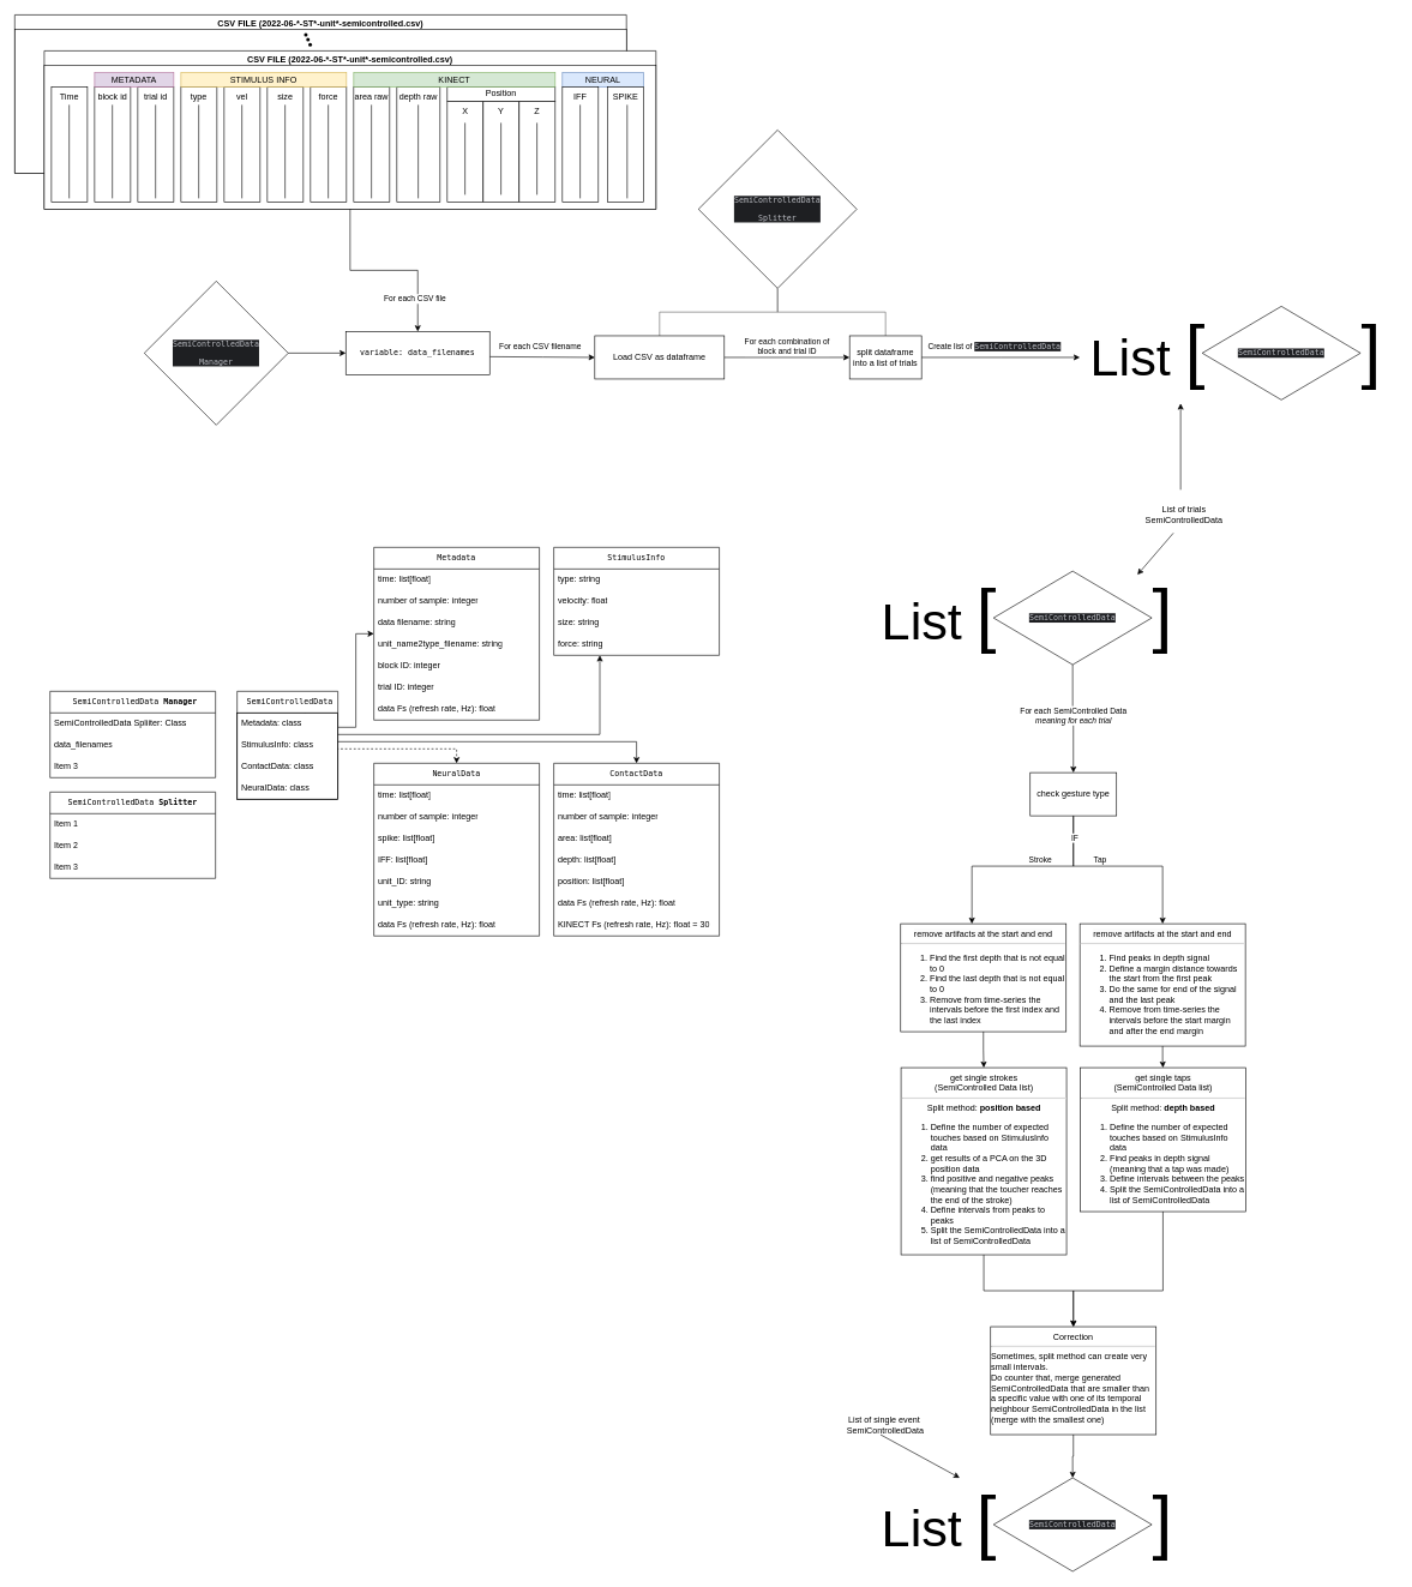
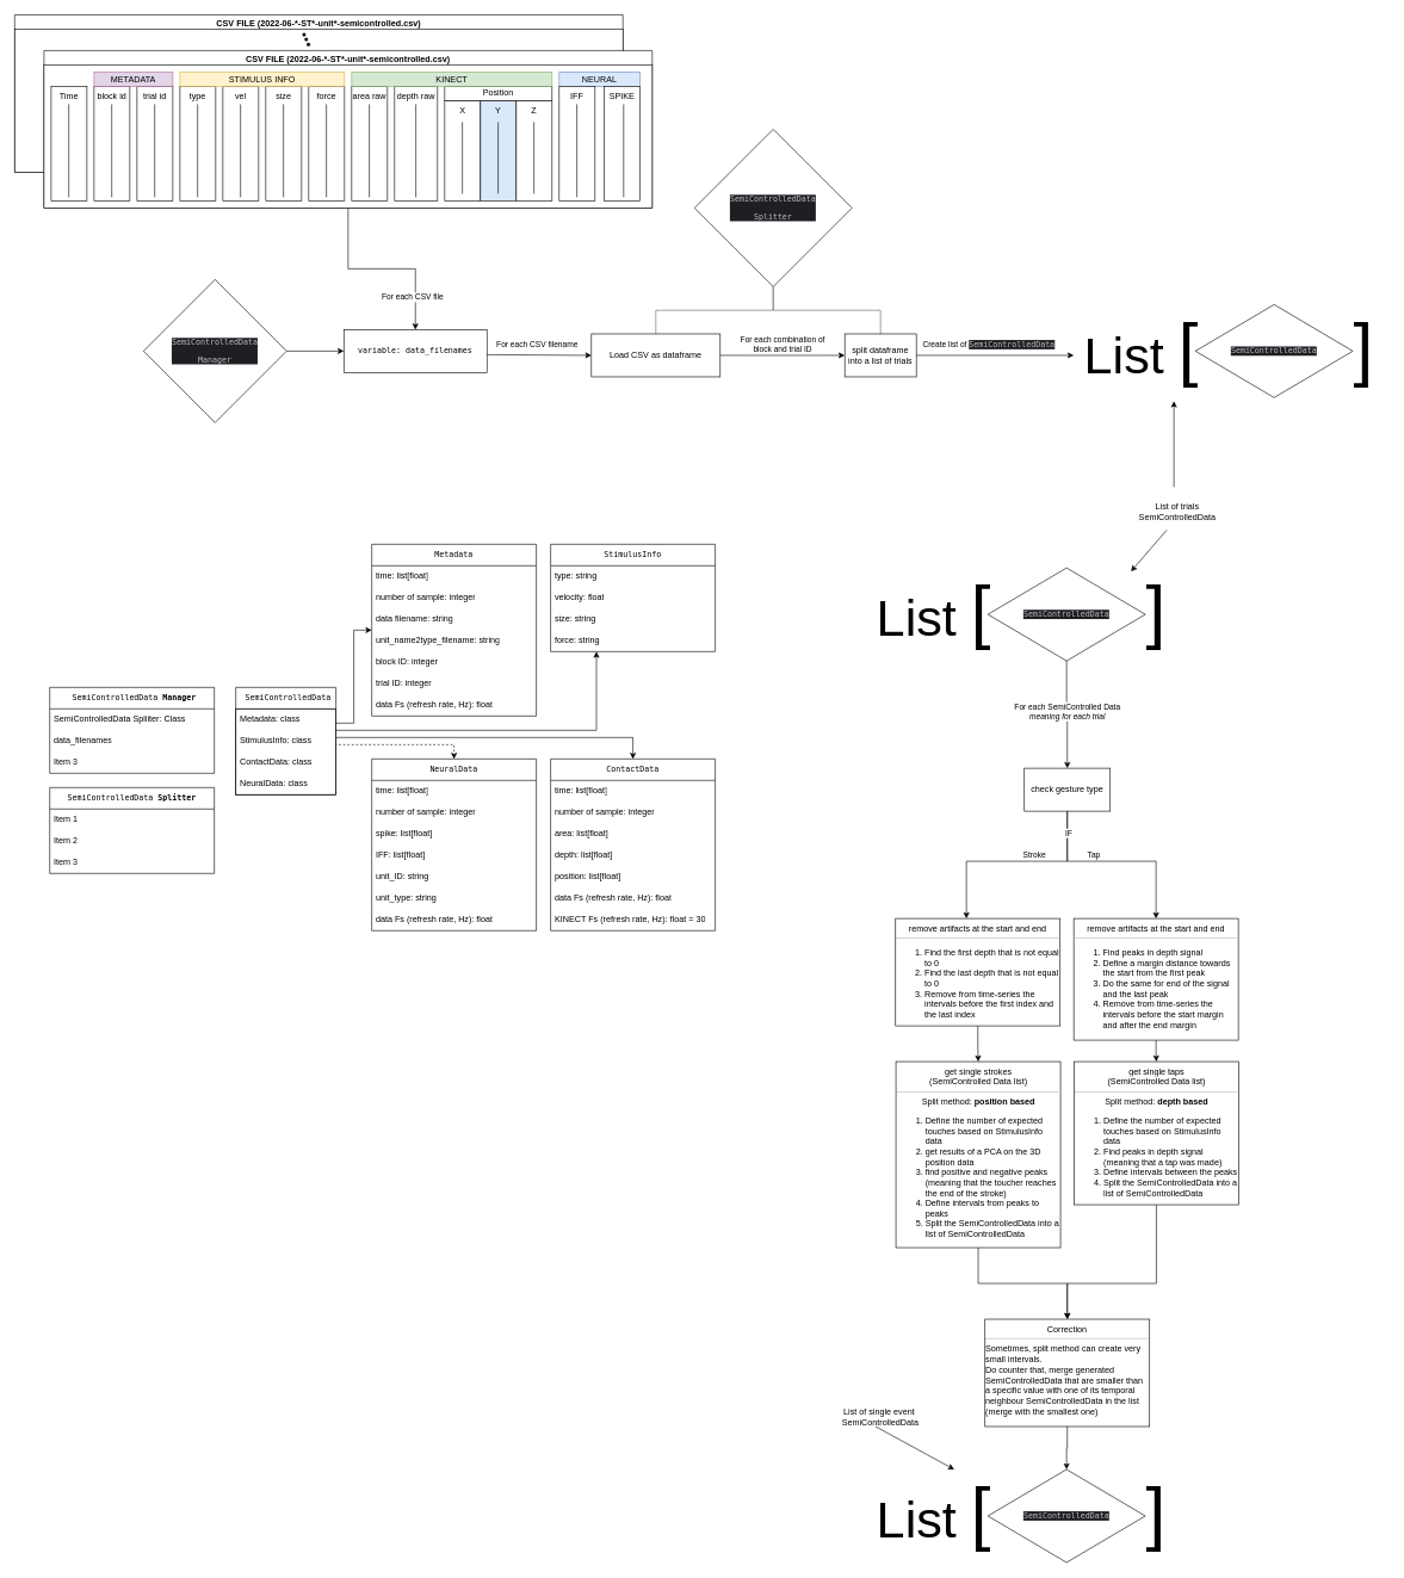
- <mxCell id="32" value="&lt;div style=&quot;&quot;&gt;Y&lt;/div&gt;" style="rounded=0;whiteSpace=wrap;html=1;align=center;horizontal=1;verticalAlign=top;" vertex="1" parent="28"><mxGeometry x="180" y="20" width="50" height="140" as="geometry" /></mxCell>
+ <mxCell id="32" value="&lt;div style=&quot;&quot;&gt;Y&lt;/div&gt;" style="rounded=0;whiteSpace=wrap;html=1;align=center;horizontal=1;verticalAlign=top;fillColor=#dae8fc;" vertex="1" parent="28"><mxGeometry x="180" y="20" width="50" height="140" as="geometry" /></mxCell>
